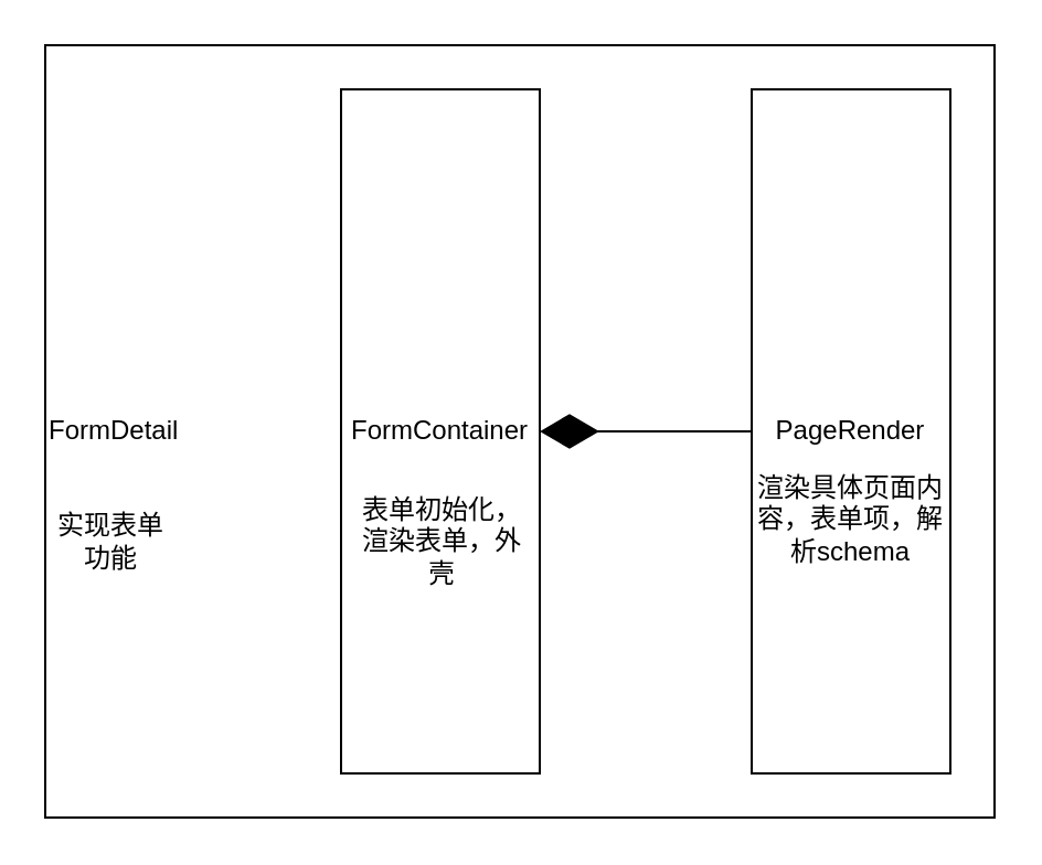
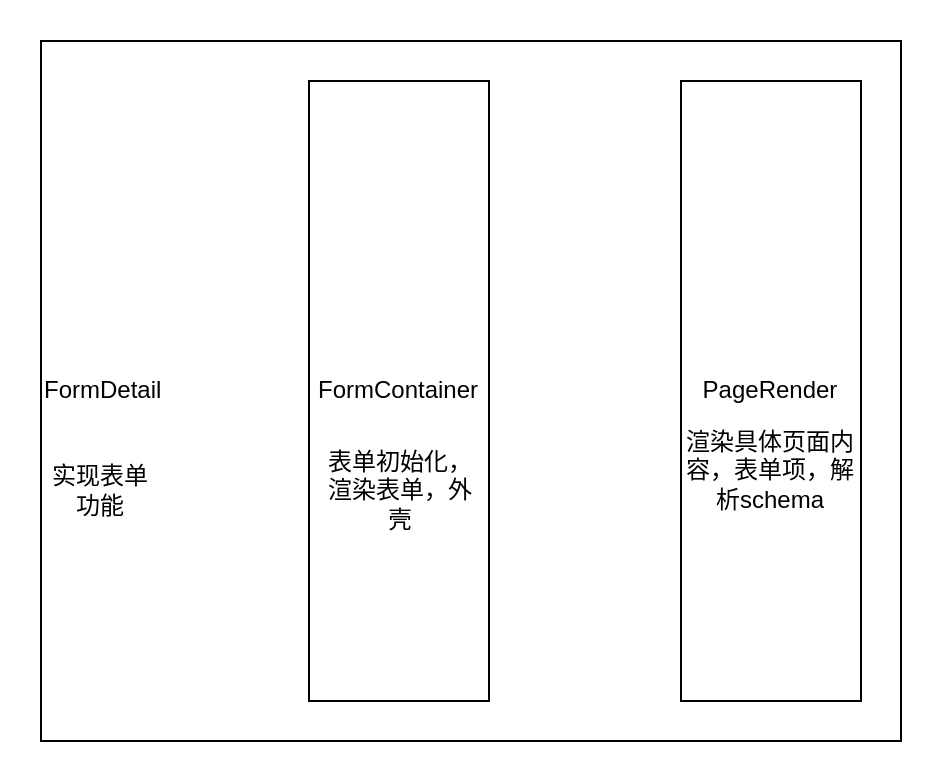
- <mxCell id="7" value="" style="endArrow=diamondThin;endFill=1;endSize=24;html=1;rounded=0;exitX=0;exitY=0.5;exitDx=0;exitDy=0;entryX=1;entryY=0.5;entryDx=0;entryDy=0;" edge="1" parent="1" source="4" target="3"><mxGeometry width="160" relative="1" as="geometry"><mxPoint x="100" y="630" as="sourcePoint" /><mxPoint x="260" y="630" as="targetPoint" /></mxGeometry></mxCell>
